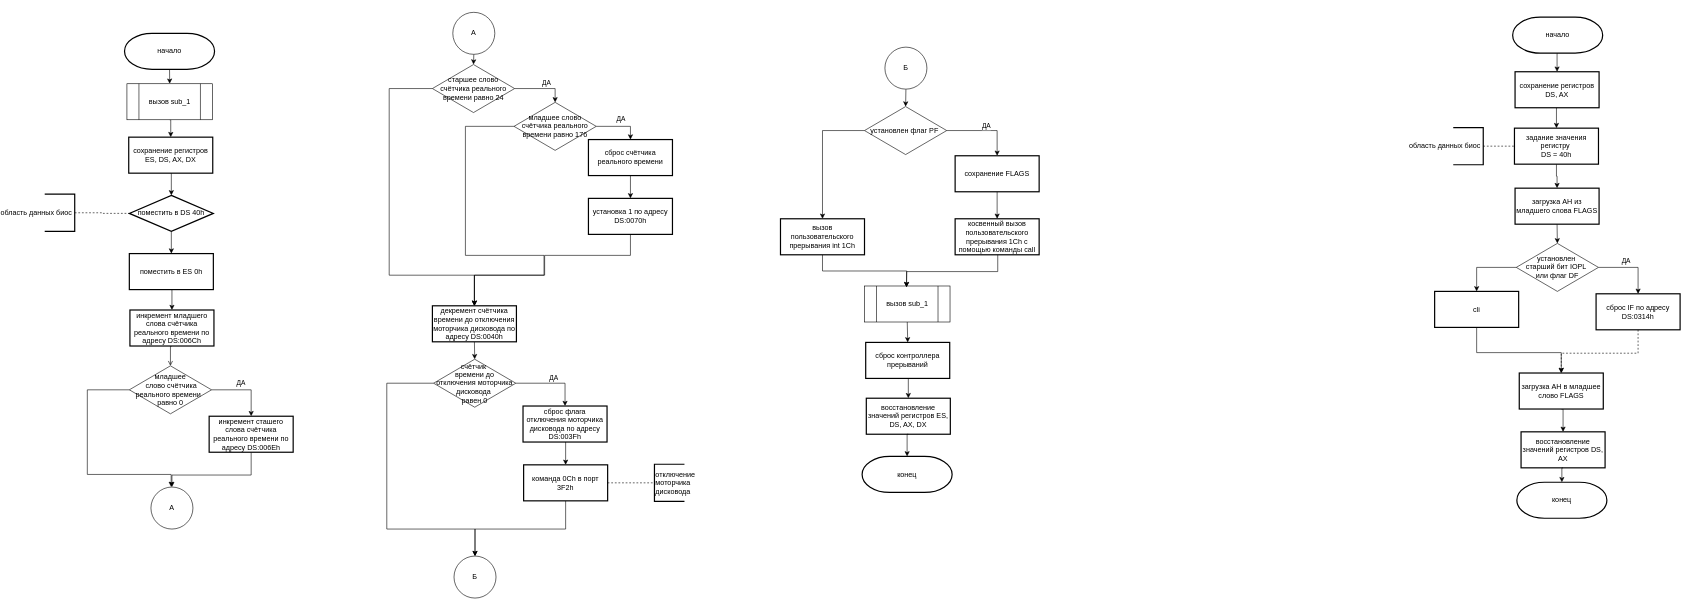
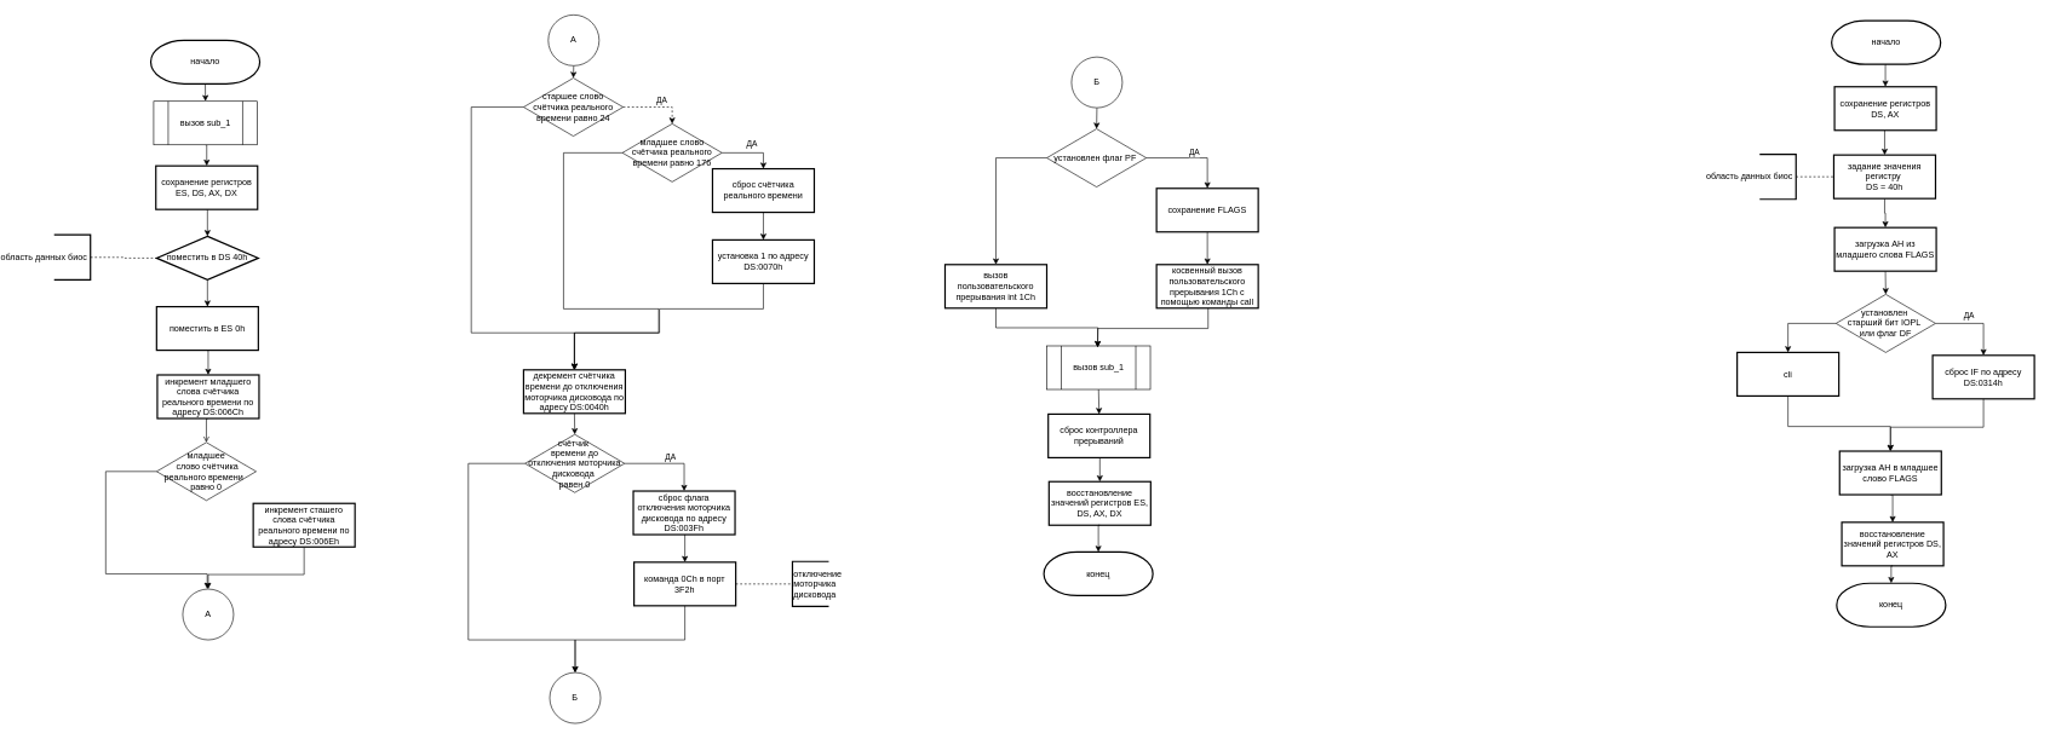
- <mxCell id="17" value="ДА" style="edgeStyle=orthogonalEdgeStyle;rounded=0;orthogonalLoop=1;jettySize=auto;html=1;exitX=1;exitY=0.5;exitDx=0;exitDy=0;entryX=0.5;entryY=0;entryDx=0;entryDy=0;" parent="1" source="19" target="22" edge="1"><mxGeometry x="0.18" y="10" relative="1" as="geometry"><mxPoint x="804" y="53" as="sourcePoint" /><Array as="points"><mxPoint x="871" y="147" /><mxPoint x="871" y="170" /></Array><mxPoint as="offset" /></mxGeometry></mxCell>
+ <mxCell id="17" value="ДА" style="edgeStyle=orthogonalEdgeStyle;rounded=0;orthogonalLoop=1;jettySize=auto;html=1;exitX=1;exitY=0.5;exitDx=0;exitDy=0;entryX=0.5;entryY=0;entryDx=0;entryDy=0;dashed=1;" parent="1" source="19" target="22" edge="1"><mxGeometry x="0.18" y="10" relative="1" as="geometry"><mxPoint x="804" y="53" as="sourcePoint" /><Array as="points"><mxPoint x="871" y="147" /><mxPoint x="871" y="170" /></Array><mxPoint as="offset" /></mxGeometry></mxCell>
- <mxCell id="53" style="edgeStyle=orthogonalEdgeStyle;rounded=0;orthogonalLoop=1;jettySize=auto;html=1;exitX=0.5;exitY=1;exitDx=0;exitDy=0;entryX=0.5;entryY=0;entryDx=0;entryDy=0;dashed=1;" parent="1" source="54" target="72" edge="1"><mxGeometry relative="1" as="geometry"><Array as="points"><mxPoint x="2675" y="588" /><mxPoint x="2547" y="588" /></Array></mxGeometry></mxCell>
+ <mxCell id="53" style="edgeStyle=orthogonalEdgeStyle;rounded=0;orthogonalLoop=1;jettySize=auto;html=1;exitX=0.5;exitY=1;exitDx=0;exitDy=0;entryX=0.5;entryY=0;entryDx=0;entryDy=0;" parent="1" source="54" target="72" edge="1"><mxGeometry relative="1" as="geometry"><Array as="points"><mxPoint x="2675" y="588" /><mxPoint x="2547" y="588" /></Array></mxGeometry></mxCell>
- <mxCell id="12" value="ДА" style="edgeStyle=orthogonalEdgeStyle;rounded=0;orthogonalLoop=1;jettySize=auto;html=1;exitX=1;exitY=0.5;exitDx=0;exitDy=0;entryX=0.5;entryY=0;entryDx=0;entryDy=0;" parent="1" source="14" target="16" edge="1"><mxGeometry x="-0.109" y="12" relative="1" as="geometry"><mxPoint as="offset" /></mxGeometry></mxCell>
